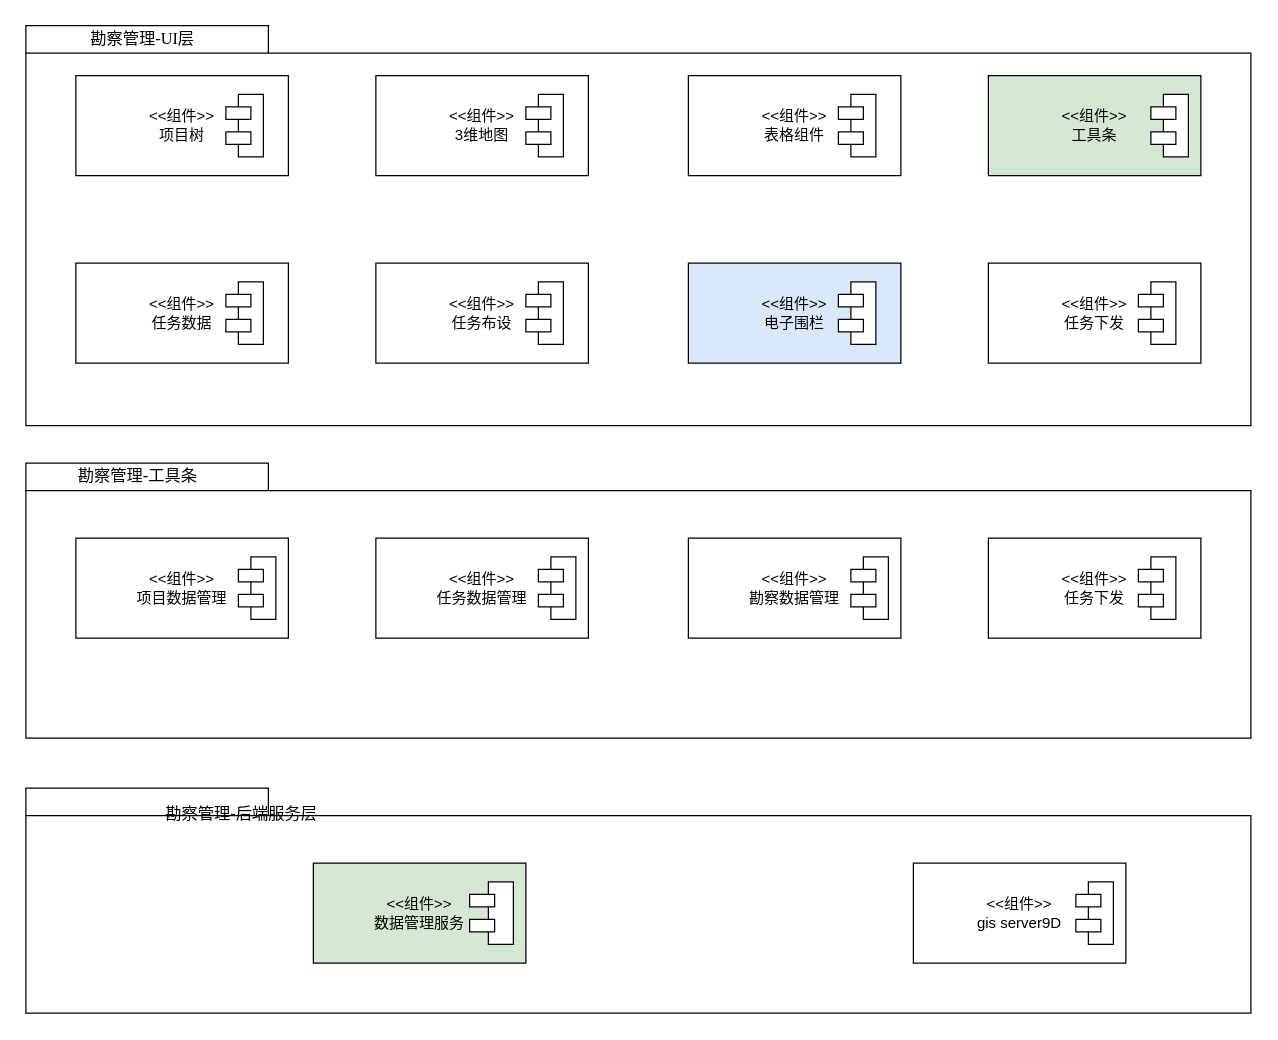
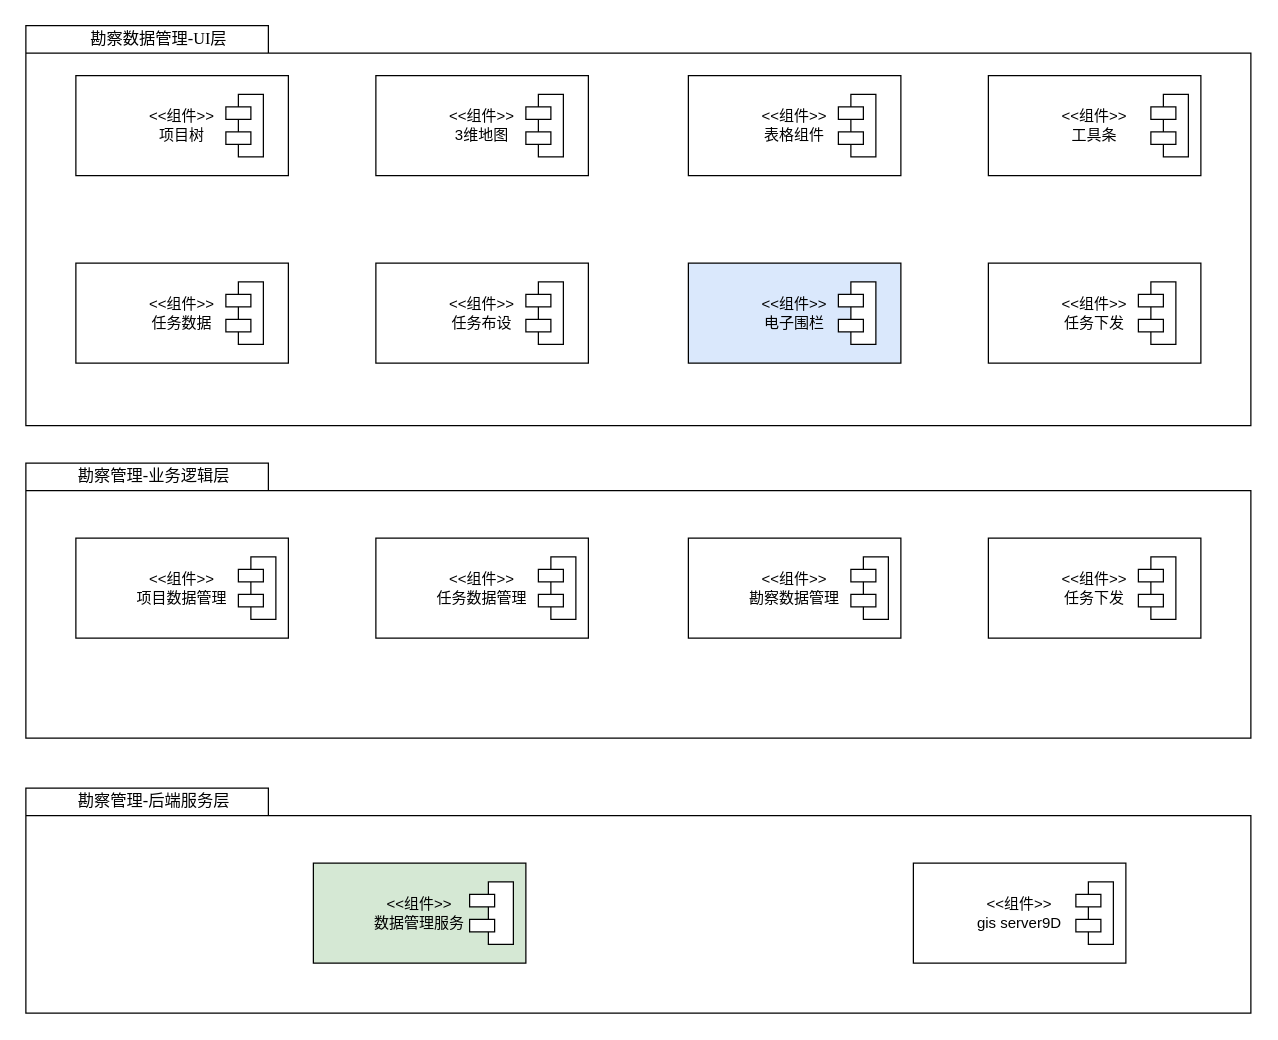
- <mxCell id="3" value="勘察管理-UI层" style="text;html=1;align=left;verticalAlign=top;spacingTop=-4;fontSize=13;fontFamily=Verdana;strokeWidth=3;" parent="1" vertex="1"><mxGeometry x="70" y="20" width="130" height="20" as="geometry" /></mxCell>
+ <mxCell id="3" value="勘察数据管理-UI层" style="text;html=1;align=left;verticalAlign=top;spacingTop=-4;fontSize=13;fontFamily=Verdana;strokeWidth=3;" parent="1" vertex="1"><mxGeometry x="70" y="20" width="130" height="20" as="geometry" /></mxCell>
- <mxCell id="18" value="&amp;lt;&amp;lt;组件&amp;gt;&amp;gt;&lt;div&gt;工具条&lt;/div&gt;" style="rounded=0;whiteSpace=wrap;html=1;fillColor=#d5e8d4;" vertex="1" parent="1"><mxGeometry x="790" y="60" width="170" height="80" as="geometry" /></mxCell>
+ <mxCell id="18" value="&amp;lt;&amp;lt;组件&amp;gt;&amp;gt;&lt;div&gt;工具条&lt;/div&gt;" style="rounded=0;whiteSpace=wrap;html=1;" vertex="1" parent="1"><mxGeometry x="790" y="60" width="170" height="80" as="geometry" /></mxCell>
- <mxCell id="4" value="勘察管理-工具条" style="text;html=1;align=left;verticalAlign=top;spacingTop=-4;fontSize=13;fontFamily=Verdana" parent="1" vertex="1"><mxGeometry x="60" y="370" width="130" height="20" as="geometry" /></mxCell>
+ <mxCell id="4" value="勘察管理-业务逻辑层" style="text;html=1;align=left;verticalAlign=top;spacingTop=-4;fontSize=13;fontFamily=Verdana" parent="1" vertex="1"><mxGeometry x="60" y="370" width="130" height="20" as="geometry" /></mxCell>
- <mxCell id="5" value="勘察管理-后端服务层" style="text;html=1;align=left;verticalAlign=top;spacingTop=-4;fontSize=13;fontFamily=Verdana" parent="1" vertex="1"><mxGeometry x="130" y="640" width="130" height="20" as="geometry" /></mxCell>
+ <mxCell id="5" value="勘察管理-后端服务层" style="text;html=1;align=left;verticalAlign=top;spacingTop=-4;fontSize=13;fontFamily=Verdana" parent="1" vertex="1"><mxGeometry x="60" y="630" width="130" height="20" as="geometry" /></mxCell>
